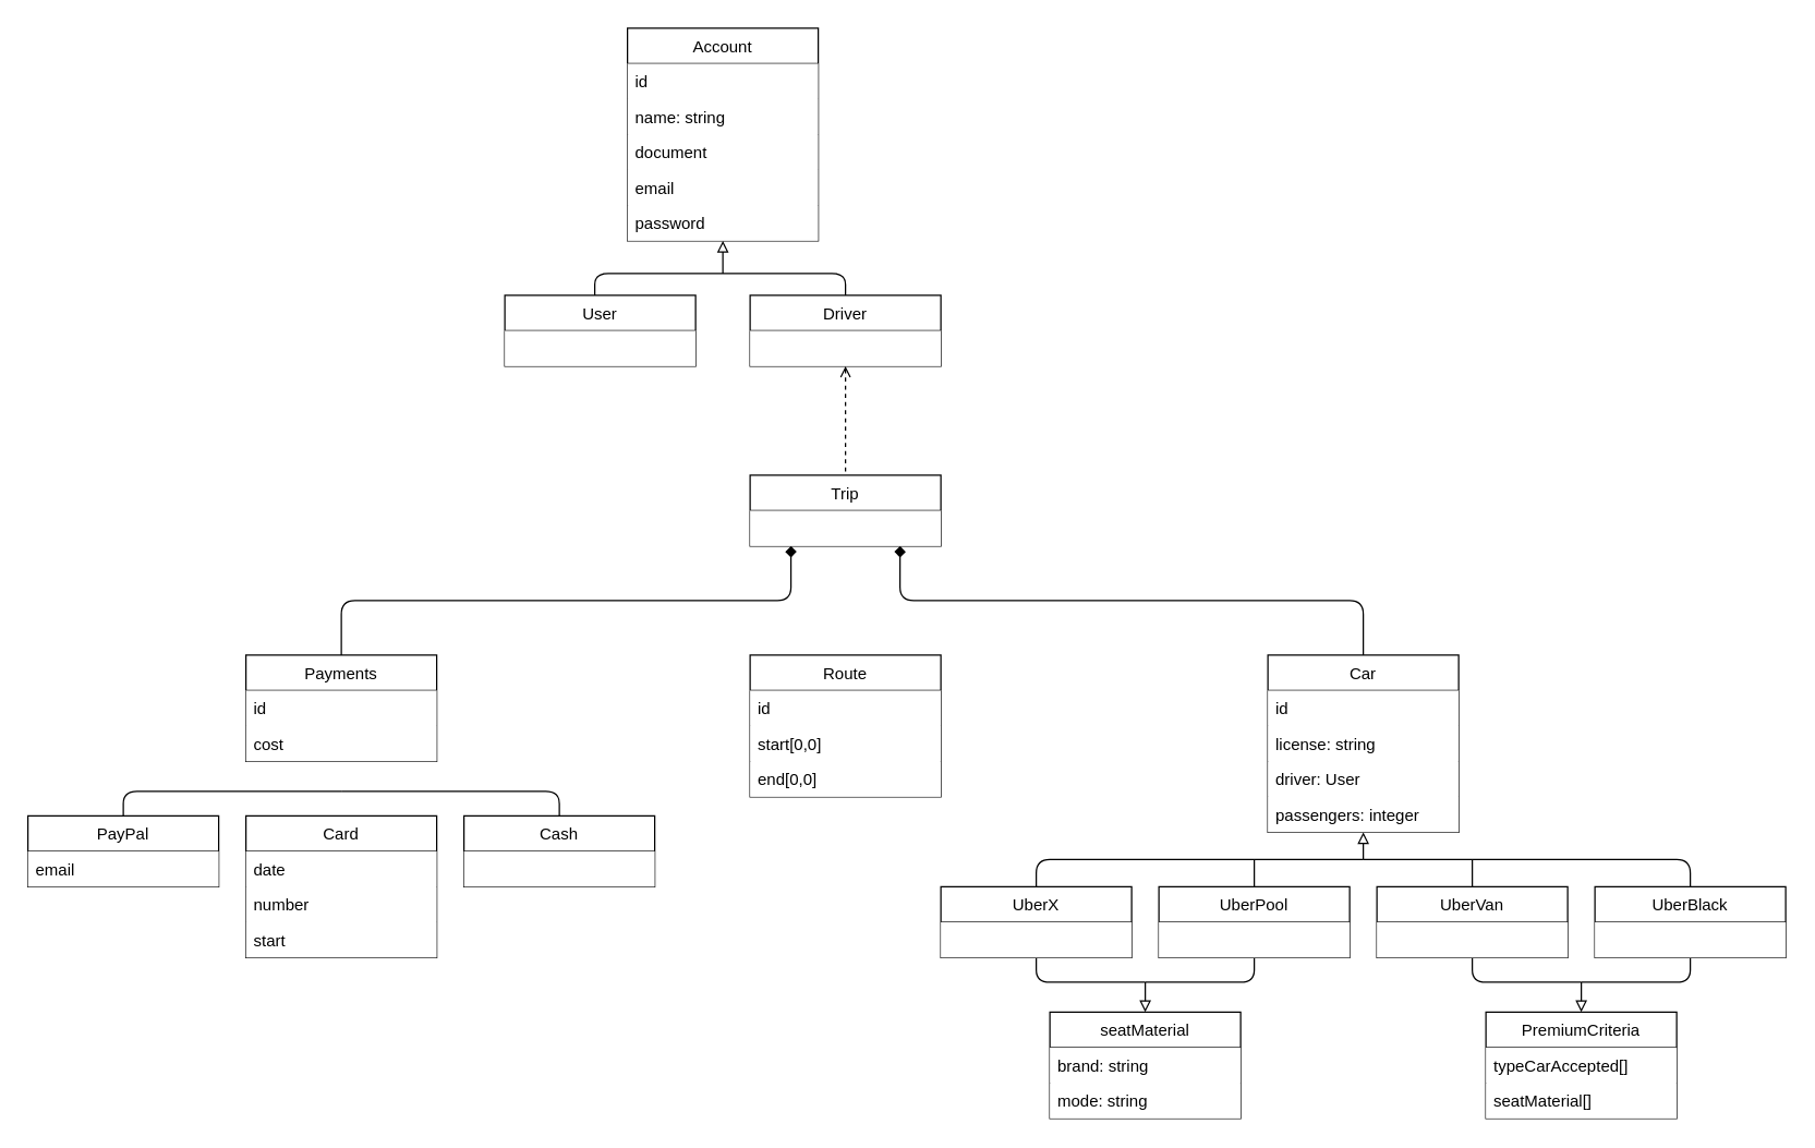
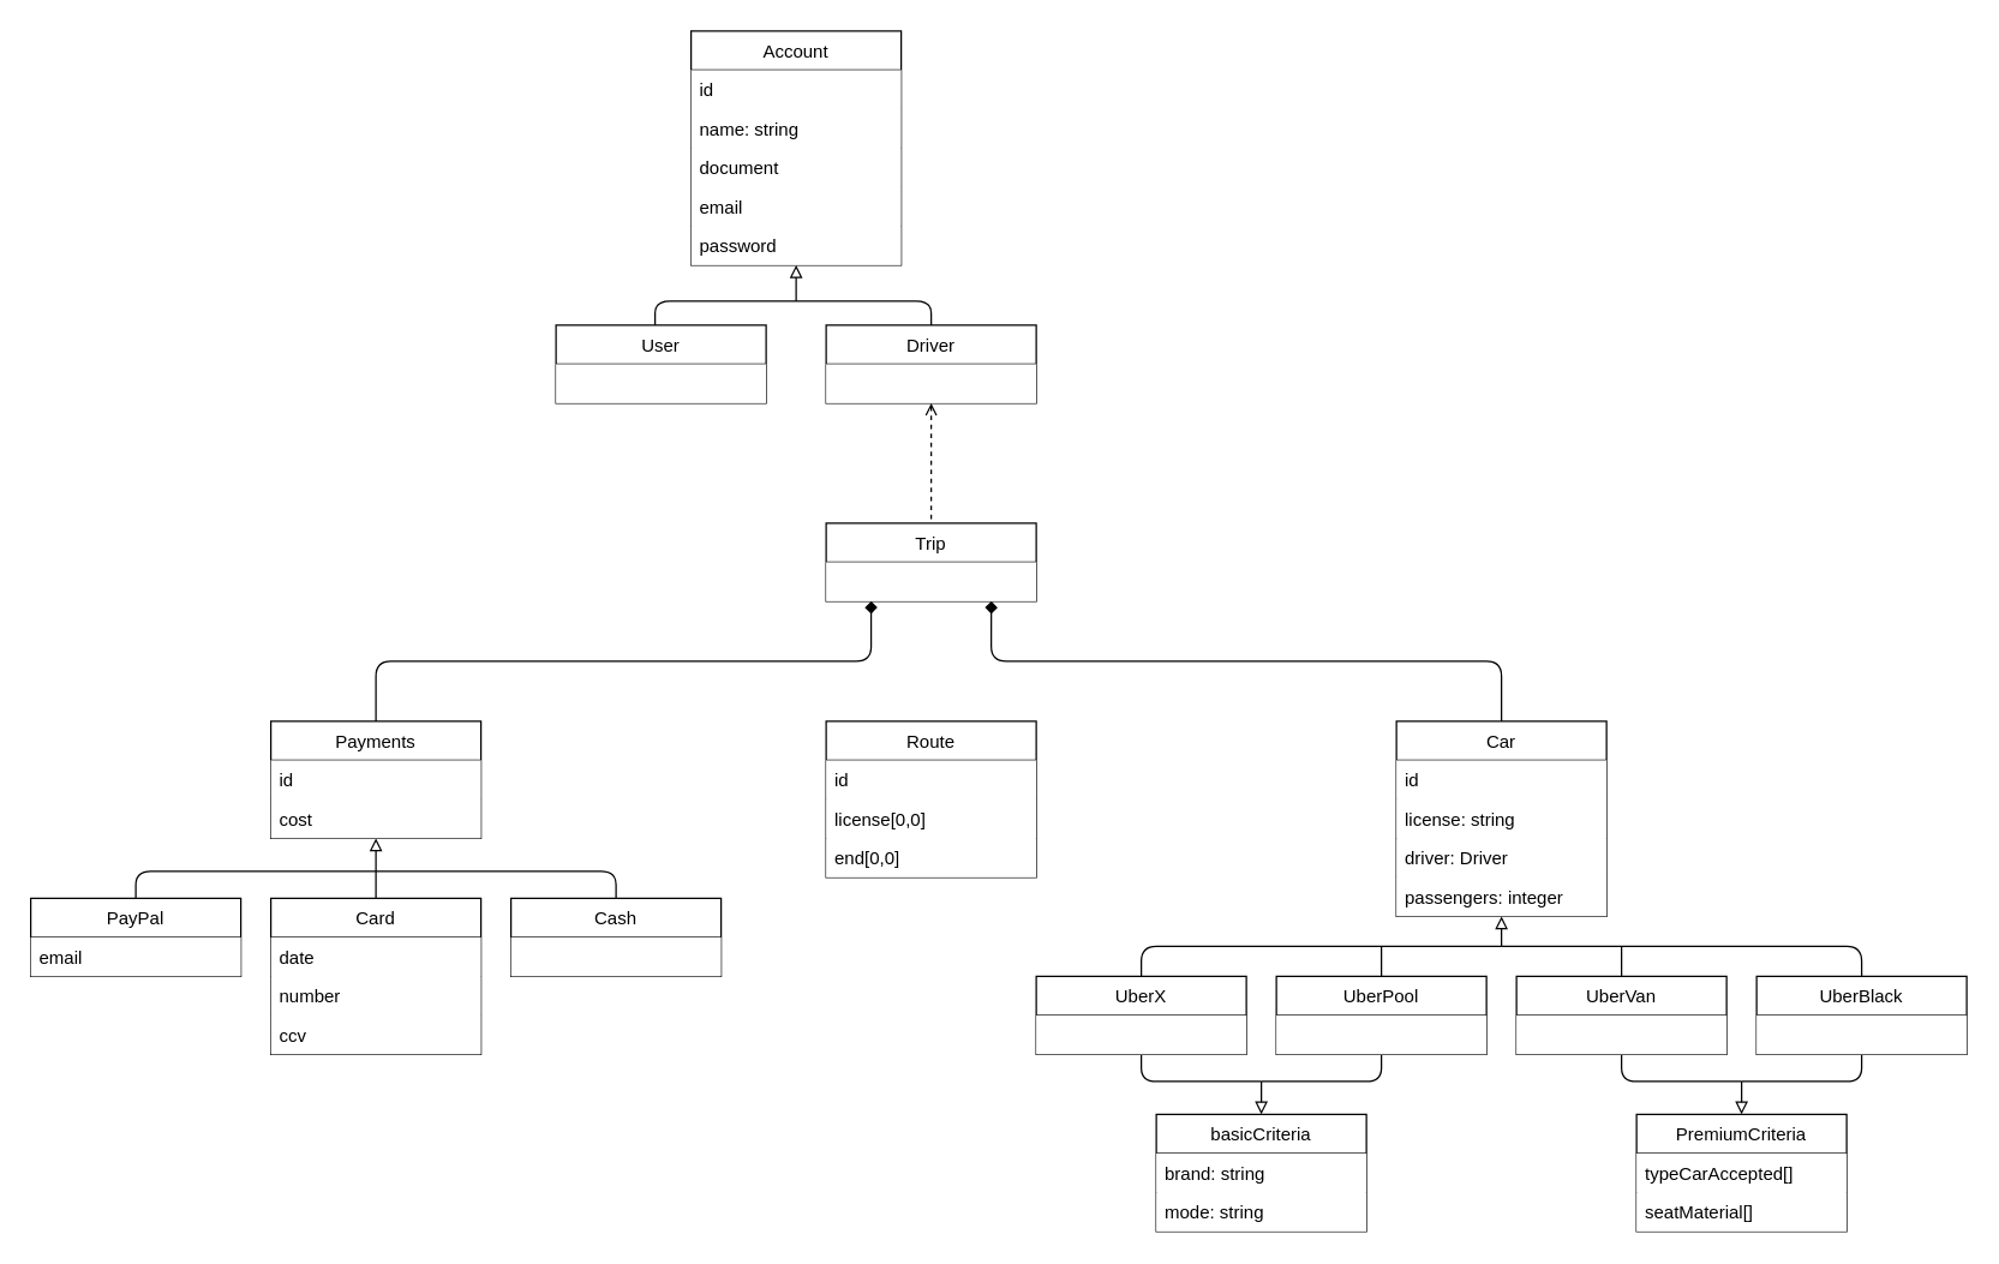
- <mxCell id="35" value="start[0,0]" style="text;strokeColor=none;fillColor=default;align=left;verticalAlign=top;spacingLeft=4;spacingRight=4;overflow=hidden;rotatable=0;points=[[0,0.5],[1,0.5]];portConstraint=eastwest;labelBackgroundColor=none;labelBorderColor=none;fontFamily=Helvetica;" vertex="1" parent="33"><mxGeometry y="52" width="140" height="26" as="geometry" /></mxCell>
+ <mxCell id="35" value="license[0,0]" style="text;strokeColor=none;fillColor=default;align=left;verticalAlign=top;spacingLeft=4;spacingRight=4;overflow=hidden;rotatable=0;points=[[0,0.5],[1,0.5]];portConstraint=eastwest;labelBackgroundColor=none;labelBorderColor=none;fontFamily=Helvetica;" vertex="1" parent="33"><mxGeometry y="52" width="140" height="26" as="geometry" /></mxCell>
- <mxCell id="58" value="driver: User" style="text;strokeColor=none;fillColor=default;align=left;verticalAlign=top;spacingLeft=4;spacingRight=4;overflow=hidden;rotatable=0;points=[[0,0.5],[1,0.5]];portConstraint=eastwest;labelBackgroundColor=none;labelBorderColor=none;fontFamily=Helvetica;" vertex="1" parent="55"><mxGeometry y="78" width="140" height="26" as="geometry" /></mxCell>
+ <mxCell id="58" value="driver: Driver" style="text;strokeColor=none;fillColor=default;align=left;verticalAlign=top;spacingLeft=4;spacingRight=4;overflow=hidden;rotatable=0;points=[[0,0.5],[1,0.5]];portConstraint=eastwest;labelBackgroundColor=none;labelBorderColor=none;fontFamily=Helvetica;" vertex="1" parent="55"><mxGeometry y="78" width="140" height="26" as="geometry" /></mxCell>
+ <mxCell id="8" style="edgeStyle=none;html=1;entryX=0.5;entryY=1;entryDx=0;entryDy=0;fontFamily=Helvetica;startArrow=none;startFill=0;endArrow=block;endFill=0;endSize=6;strokeWidth=1;targetPerimeterSpacing=0;" edge="1" parent="1" source="9" target="26"><mxGeometry relative="1" as="geometry" /></mxCell>
- <mxCell id="12" value="start" style="text;strokeColor=none;fillColor=default;align=left;verticalAlign=top;spacingLeft=4;spacingRight=4;overflow=hidden;rotatable=0;points=[[0,0.5],[1,0.5]];portConstraint=eastwest;labelBackgroundColor=none;labelBorderColor=none;fontFamily=Helvetica;" vertex="1" parent="9"><mxGeometry y="78" width="140" height="26" as="geometry" /></mxCell>
+ <mxCell id="12" value="ccv" style="text;strokeColor=none;fillColor=default;align=left;verticalAlign=top;spacingLeft=4;spacingRight=4;overflow=hidden;rotatable=0;points=[[0,0.5],[1,0.5]];portConstraint=eastwest;labelBackgroundColor=none;labelBorderColor=none;fontFamily=Helvetica;" vertex="1" parent="9"><mxGeometry y="78" width="140" height="26" as="geometry" /></mxCell>
- <mxCell id="65" value="seatMaterial" style="swimlane;fontStyle=0;childLayout=stackLayout;horizontal=1;startSize=26;fillColor=default;horizontalStack=0;resizeParent=1;resizeParentMax=0;resizeLast=0;collapsible=1;marginBottom=0;labelBackgroundColor=none;labelBorderColor=none;fontFamily=Helvetica;" vertex="1" parent="37"><mxGeometry x="80" y="262" width="140" height="78" as="geometry" /></mxCell>
+ <mxCell id="65" value="basicCriteria" style="swimlane;fontStyle=0;childLayout=stackLayout;horizontal=1;startSize=26;fillColor=default;horizontalStack=0;resizeParent=1;resizeParentMax=0;resizeLast=0;collapsible=1;marginBottom=0;labelBackgroundColor=none;labelBorderColor=none;fontFamily=Helvetica;" vertex="1" parent="37"><mxGeometry x="80" y="262" width="140" height="78" as="geometry" /></mxCell>
